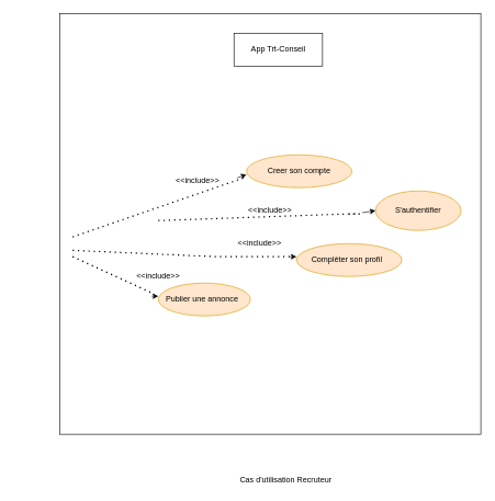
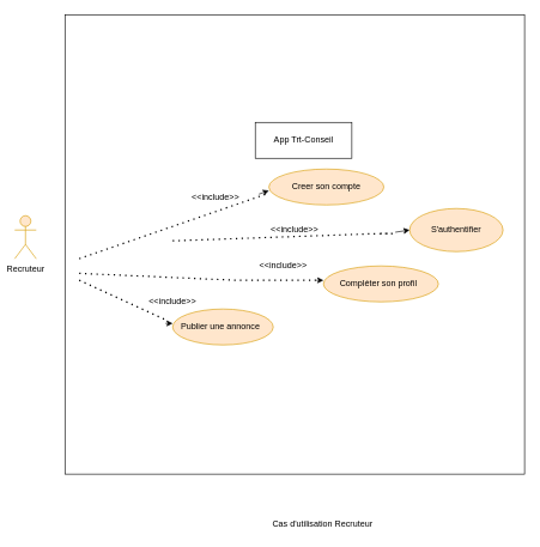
- <mxCell id="10" value="&lt;span class=&quot;fontstyle0&quot;&gt;App Trt-Conseil&lt;/span&gt;" style="rounded=0;whiteSpace=wrap;html=1;" parent="1" vertex="1"><mxGeometry x="355" y="50" width="134.5" height="50" as="geometry" /></mxCell>
+ <mxCell id="10" value="&lt;span class=&quot;fontstyle0&quot;&gt;App Trt-Conseil&lt;/span&gt;" style="rounded=0;whiteSpace=wrap;html=1;" parent="1" vertex="1"><mxGeometry x="355" y="170" width="134.5" height="50" as="geometry" /></mxCell>
+ <mxCell id="3" value="Recruteur" style="shape=umlActor;verticalLabelPosition=bottom;verticalAlign=top;html=1;outlineConnect=0;fillColor=#ffe6cc;strokeColor=#d79b00;" parent="1" vertex="1"><mxGeometry x="20" y="300" width="30" height="60" as="geometry" /></mxCell>
- <mxCell id="12" value="Cas d'utilisation Recruteur" style="text;html=1;strokeColor=none;fillColor=none;align=center;verticalAlign=middle;whiteSpace=wrap;rounded=0;" parent="1" vertex="1"><mxGeometry x="334" y="720" width="200" height="20" as="geometry" /></mxCell>
+ <mxCell id="12" value="Cas d'utilisation Recruteur" style="text;html=1;strokeColor=none;fillColor=none;align=center;verticalAlign=middle;whiteSpace=wrap;rounded=0;" parent="1" vertex="1"><mxGeometry x="349" y="720" width="200" height="20" as="geometry" /></mxCell>
